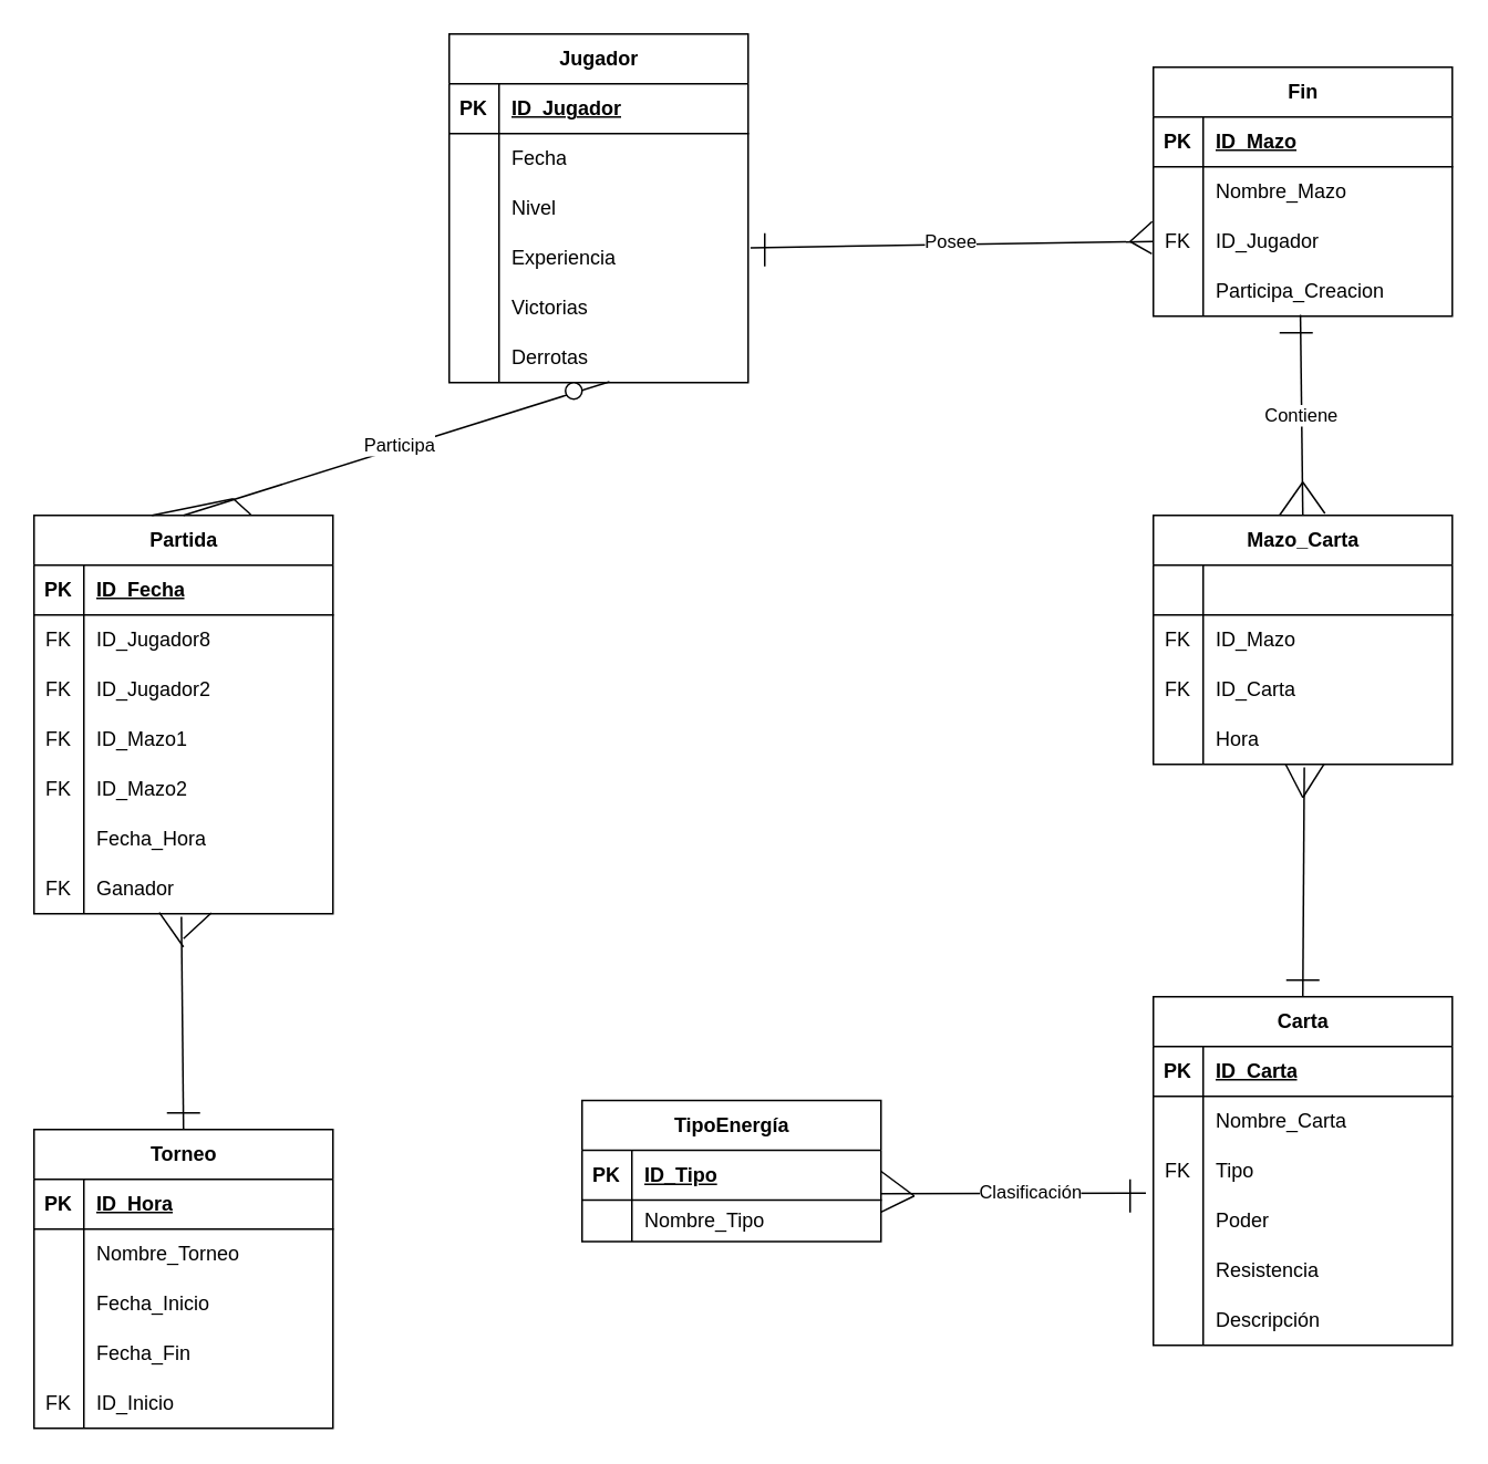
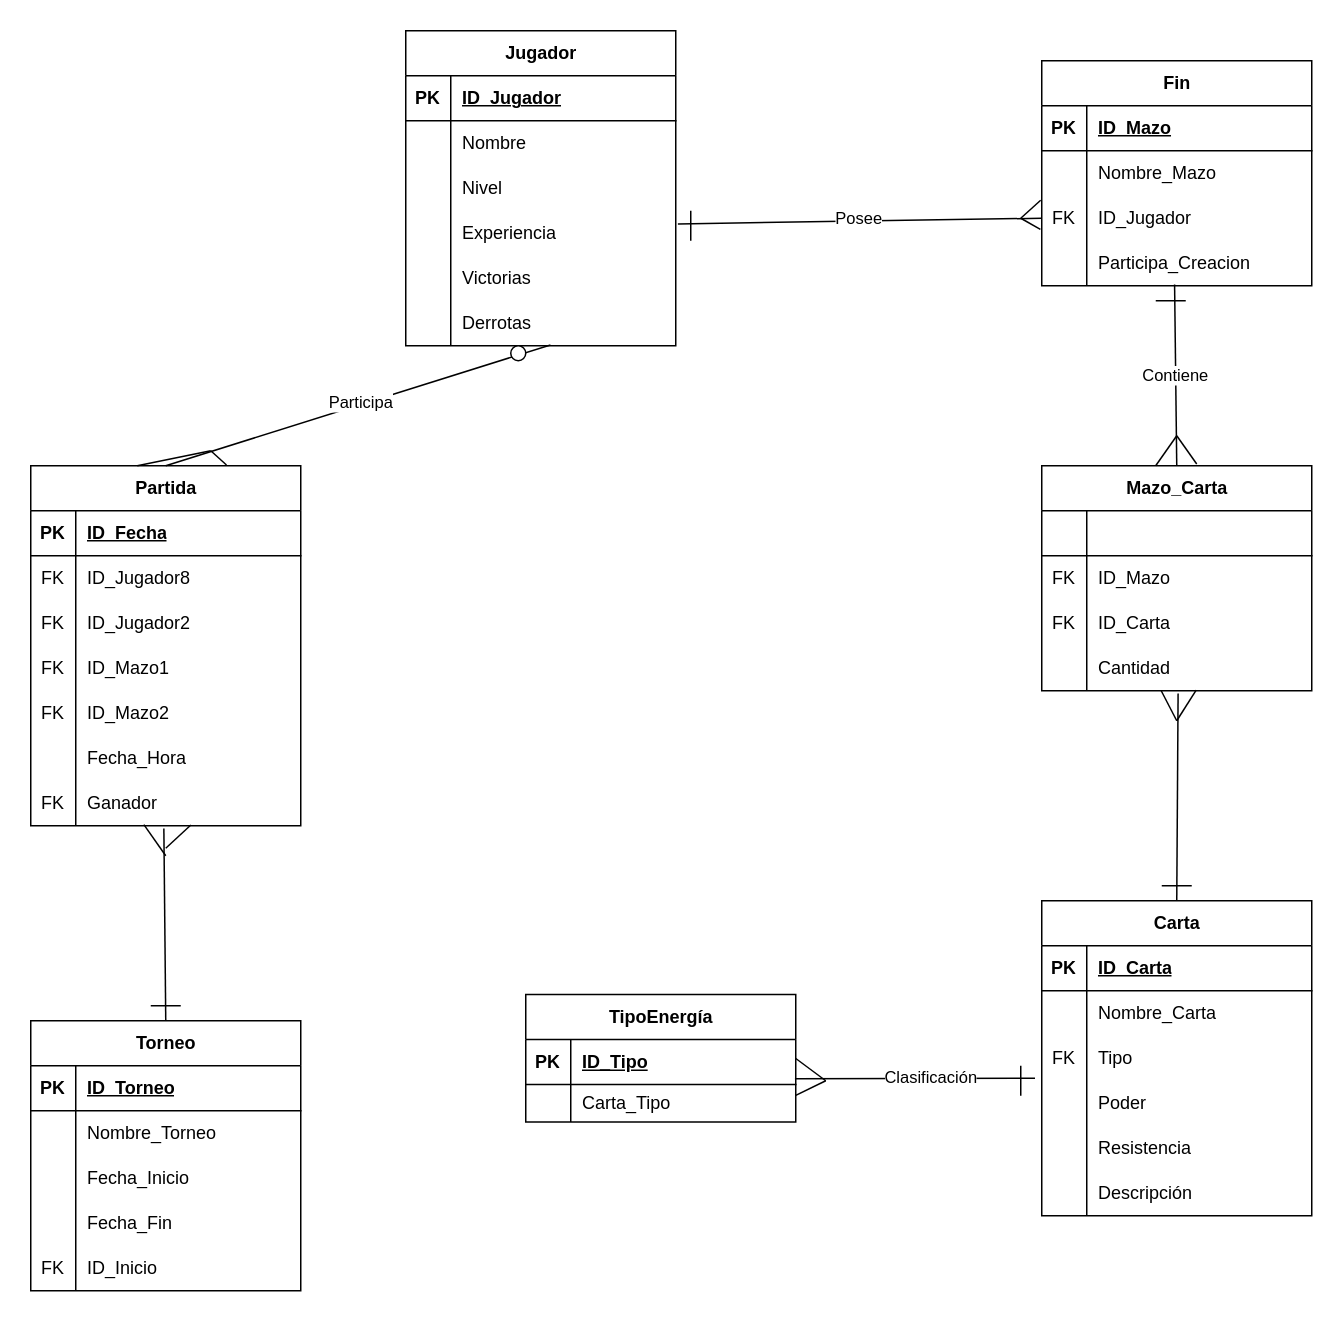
- <mxCell id="8" value="Fecha" style="shape=partialRectangle;connectable=0;fillColor=none;top=0;left=0;bottom=0;right=0;align=left;spacingLeft=6;overflow=hidden;whiteSpace=wrap;html=1;" parent="6" vertex="1"><mxGeometry x="30" width="150" height="30" as="geometry"><mxRectangle width="150" height="30" as="alternateBounds" /></mxGeometry></mxCell>
+ <mxCell id="8" value="Nombre" style="shape=partialRectangle;connectable=0;fillColor=none;top=0;left=0;bottom=0;right=0;align=left;spacingLeft=6;overflow=hidden;whiteSpace=wrap;html=1;" parent="6" vertex="1"><mxGeometry x="30" width="150" height="30" as="geometry"><mxRectangle width="150" height="30" as="alternateBounds" /></mxGeometry></mxCell>
- <mxCell id="112" value="Hora" style="shape=partialRectangle;connectable=0;fillColor=none;top=0;left=0;bottom=0;right=0;align=left;spacingLeft=6;overflow=hidden;whiteSpace=wrap;html=1;" parent="110" vertex="1"><mxGeometry x="30" width="150" height="30" as="geometry"><mxRectangle width="150" height="30" as="alternateBounds" /></mxGeometry></mxCell>
+ <mxCell id="112" value="Cantidad" style="shape=partialRectangle;connectable=0;fillColor=none;top=0;left=0;bottom=0;right=0;align=left;spacingLeft=6;overflow=hidden;whiteSpace=wrap;html=1;" parent="110" vertex="1"><mxGeometry x="30" width="150" height="30" as="geometry"><mxRectangle width="150" height="30" as="alternateBounds" /></mxGeometry></mxCell>
- <mxCell id="85" value="ID_Hora" style="shape=partialRectangle;connectable=0;fillColor=none;top=0;left=0;bottom=0;right=0;align=left;spacingLeft=6;fontStyle=5;overflow=hidden;whiteSpace=wrap;html=1;" parent="83" vertex="1"><mxGeometry x="30" width="150" height="30" as="geometry"><mxRectangle width="150" height="30" as="alternateBounds" /></mxGeometry></mxCell>
+ <mxCell id="85" value="ID_Torneo" style="shape=partialRectangle;connectable=0;fillColor=none;top=0;left=0;bottom=0;right=0;align=left;spacingLeft=6;fontStyle=5;overflow=hidden;whiteSpace=wrap;html=1;" parent="83" vertex="1"><mxGeometry x="30" width="150" height="30" as="geometry"><mxRectangle width="150" height="30" as="alternateBounds" /></mxGeometry></mxCell>
- <mxCell id="59" value="Nombre_Tipo" style="shape=partialRectangle;connectable=0;fillColor=none;top=0;left=0;bottom=0;right=0;align=left;spacingLeft=6;overflow=hidden;whiteSpace=wrap;html=1;" parent="57" vertex="1"><mxGeometry x="30" width="150" height="25" as="geometry"><mxRectangle width="150" height="25" as="alternateBounds" /></mxGeometry></mxCell>
+ <mxCell id="59" value="Carta_Tipo" style="shape=partialRectangle;connectable=0;fillColor=none;top=0;left=0;bottom=0;right=0;align=left;spacingLeft=6;overflow=hidden;whiteSpace=wrap;html=1;" parent="57" vertex="1"><mxGeometry x="30" width="150" height="25" as="geometry"><mxRectangle width="150" height="25" as="alternateBounds" /></mxGeometry></mxCell>
